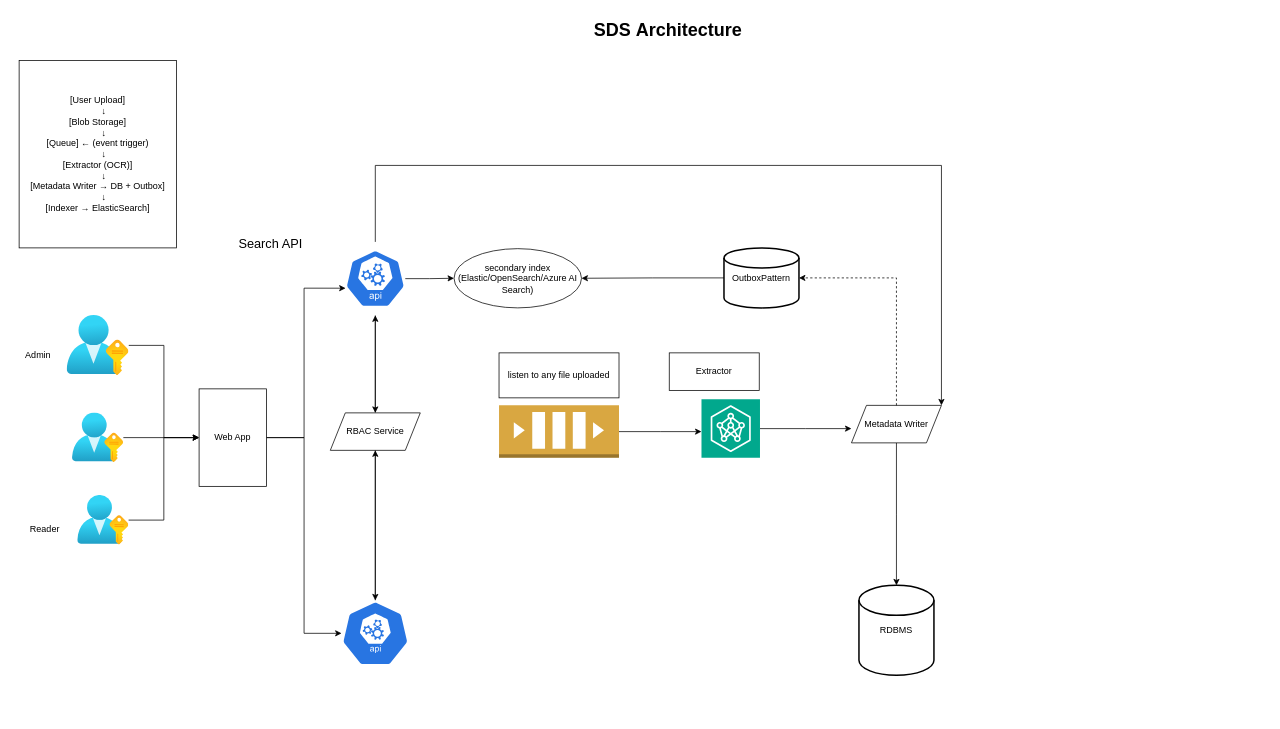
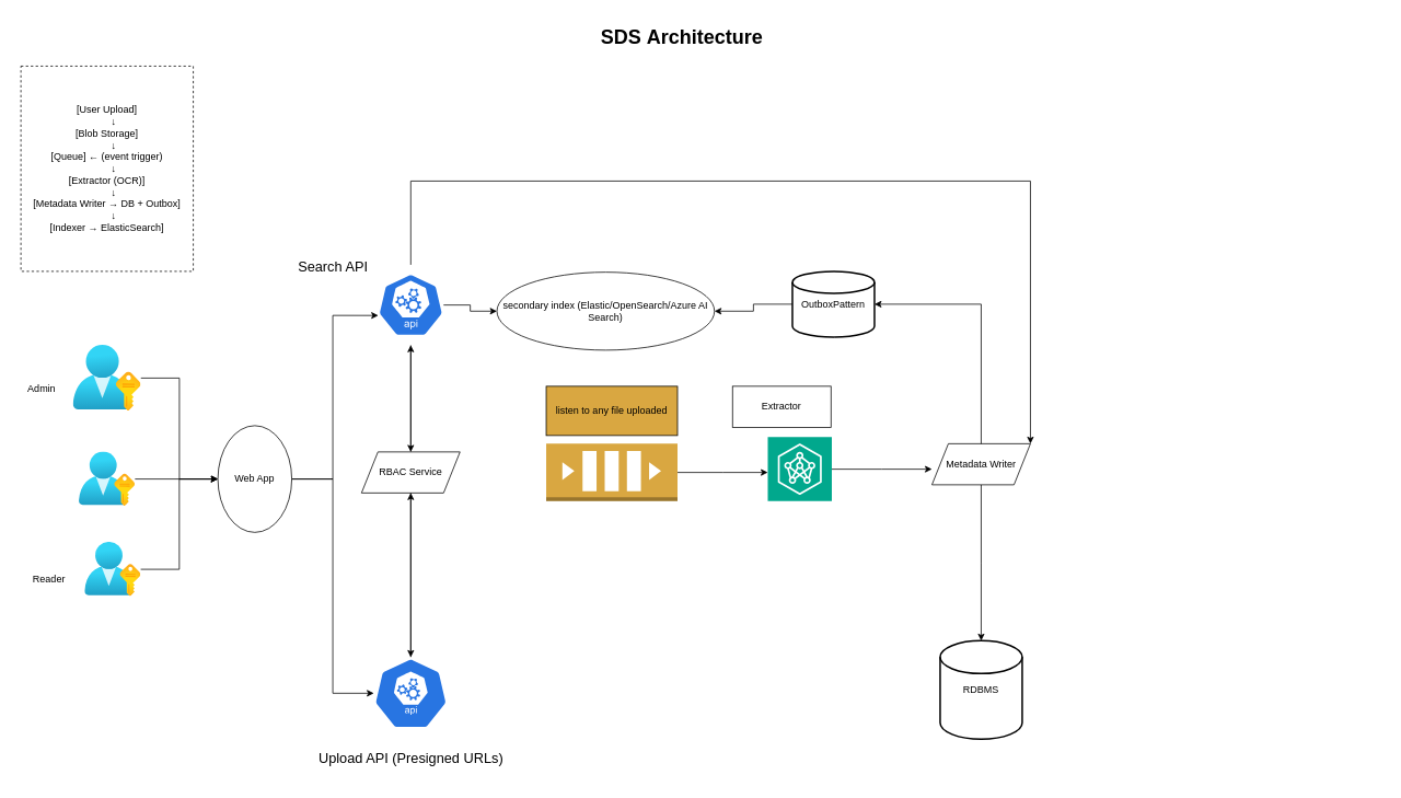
- <mxCell id="2" value="SDS&amp;nbsp;Architecture" style="text;strokeColor=none;fillColor=none;html=1;fontSize=24;fontStyle=1;verticalAlign=middle;align=center;" parent="1" vertex="1"><mxGeometry x="95" y="20" width="1590" height="40" as="geometry" /></mxCell>
+ <mxCell id="2" value="SDS&amp;nbsp;Architecture" style="text;strokeColor=none;fillColor=none;html=1;fontSize=24;fontStyle=1;verticalAlign=middle;align=center;" parent="1" vertex="1"><mxGeometry x="35" y="25" width="1590" height="40" as="geometry" /></mxCell>
- <mxCell id="7" value="[User Upload]&#10;     ↓&#10;[Blob Storage]&#10;     ↓&#10;[Queue] ← (event trigger)&#10;     ↓&#10;[Extractor (OCR)]&#10;     ↓&#10;[Metadata Writer → DB + Outbox]&#10;     ↓&#10;[Indexer → ElasticSearch]" style="whiteSpace=wrap;html=1;" parent="1" vertex="1"><mxGeometry x="25" y="80" width="210" height="250" as="geometry" /></mxCell>
+ <mxCell id="7" value="[User Upload]&#10;     ↓&#10;[Blob Storage]&#10;     ↓&#10;[Queue] ← (event trigger)&#10;     ↓&#10;[Extractor (OCR)]&#10;     ↓&#10;[Metadata Writer → DB + Outbox]&#10;     ↓&#10;[Indexer → ElasticSearch]" style="whiteSpace=wrap;html=1;dashed=1;" parent="1" vertex="1"><mxGeometry x="25" y="80" width="210" height="250" as="geometry" /></mxCell>
- <mxCell id="21" value="&lt;p style=&quot;line-height: 120%;&quot;&gt;&lt;font style=&quot;font-size: 17px;&quot;&gt;Search API&lt;/font&gt;&lt;/p&gt;" style="text;html=1;align=center;verticalAlign=middle;resizable=0;points=[];autosize=1;strokeColor=none;fillColor=none;" parent="1" vertex="1"><mxGeometry x="305" y="300" width="110" height="50" as="geometry" /></mxCell>
+ <mxCell id="21" value="&lt;p style=&quot;line-height: 120%;&quot;&gt;&lt;font style=&quot;font-size: 17px;&quot;&gt;Search API&lt;/font&gt;&lt;/p&gt;" style="text;html=1;align=center;verticalAlign=middle;resizable=0;points=[];autosize=1;strokeColor=none;fillColor=none;" parent="1" vertex="1"><mxGeometry x="350" y="300" width="110" height="50" as="geometry" /></mxCell>
- <mxCell id="26" value="secondary index (Elastic/OpenSearch/Azure AI Search)" style="ellipse;whiteSpace=wrap;html=1;" parent="1" vertex="1"><mxGeometry x="605" y="331" width="170" height="79" as="geometry" /></mxCell>
+ <mxCell id="26" value="secondary index (Elastic/OpenSearch/Azure AI Search)" style="ellipse;whiteSpace=wrap;html=1;" parent="1" vertex="1"><mxGeometry x="605" y="331" width="265" height="95" as="geometry" /></mxCell>
- <mxCell id="37" value="" style="edgeStyle=orthogonalEdgeStyle;rounded=0;orthogonalLoop=1;jettySize=auto;html=1;entryX=1;entryY=0.5;entryDx=0;entryDy=0;dashed=1;" edge="1" parent="1" source="35" target="38"><mxGeometry relative="1" as="geometry"><Array as="points"><mxPoint x="1195" y="370" /></Array><mxPoint x="1195" y="540" as="sourcePoint" /><mxPoint x="775" y="371" as="targetPoint" /></mxGeometry></mxCell>
+ <mxCell id="37" value="" style="edgeStyle=orthogonalEdgeStyle;rounded=0;orthogonalLoop=1;jettySize=auto;html=1;entryX=1;entryY=0.5;entryDx=0;entryDy=0;" edge="1" parent="1" source="35" target="38"><mxGeometry relative="1" as="geometry"><Array as="points"><mxPoint x="1195" y="370" /></Array><mxPoint x="1195" y="540" as="sourcePoint" /><mxPoint x="775" y="371" as="targetPoint" /></mxGeometry></mxCell>
- <mxCell id="29" value="listen to any file uploaded" style="whiteSpace=wrap;html=1;" parent="1" vertex="1"><mxGeometry x="665" y="470" width="160" height="60" as="geometry" /></mxCell>
+ <mxCell id="29" value="listen to any file uploaded" style="whiteSpace=wrap;html=1;fillColor=#d9a741;" parent="1" vertex="1"><mxGeometry x="665" y="470" width="160" height="60" as="geometry" /></mxCell>
- <mxCell id="6" value="Web App" style="rounded=0;whiteSpace=wrap;html=1;" parent="1" vertex="1"><mxGeometry x="265" y="518" width="90" height="130" as="geometry" /></mxCell>
+ <mxCell id="6" value="Web App" style="ellipse;whiteSpace=wrap;html=1;" parent="1" vertex="1"><mxGeometry x="265" y="518" width="90" height="130" as="geometry" /></mxCell>
+ <mxCell id="22" value="&lt;p style=&quot;line-height: 120%;&quot;&gt;&lt;font style=&quot;font-size: 17px;&quot;&gt;Upload API (Presigned URLs)&lt;/font&gt;&lt;/p&gt;" style="text;html=1;align=center;verticalAlign=middle;resizable=0;points=[];autosize=1;strokeColor=none;fillColor=none;" parent="1" vertex="1"><mxGeometry x="375" y="900" width="250" height="50" as="geometry" /></mxCell>
